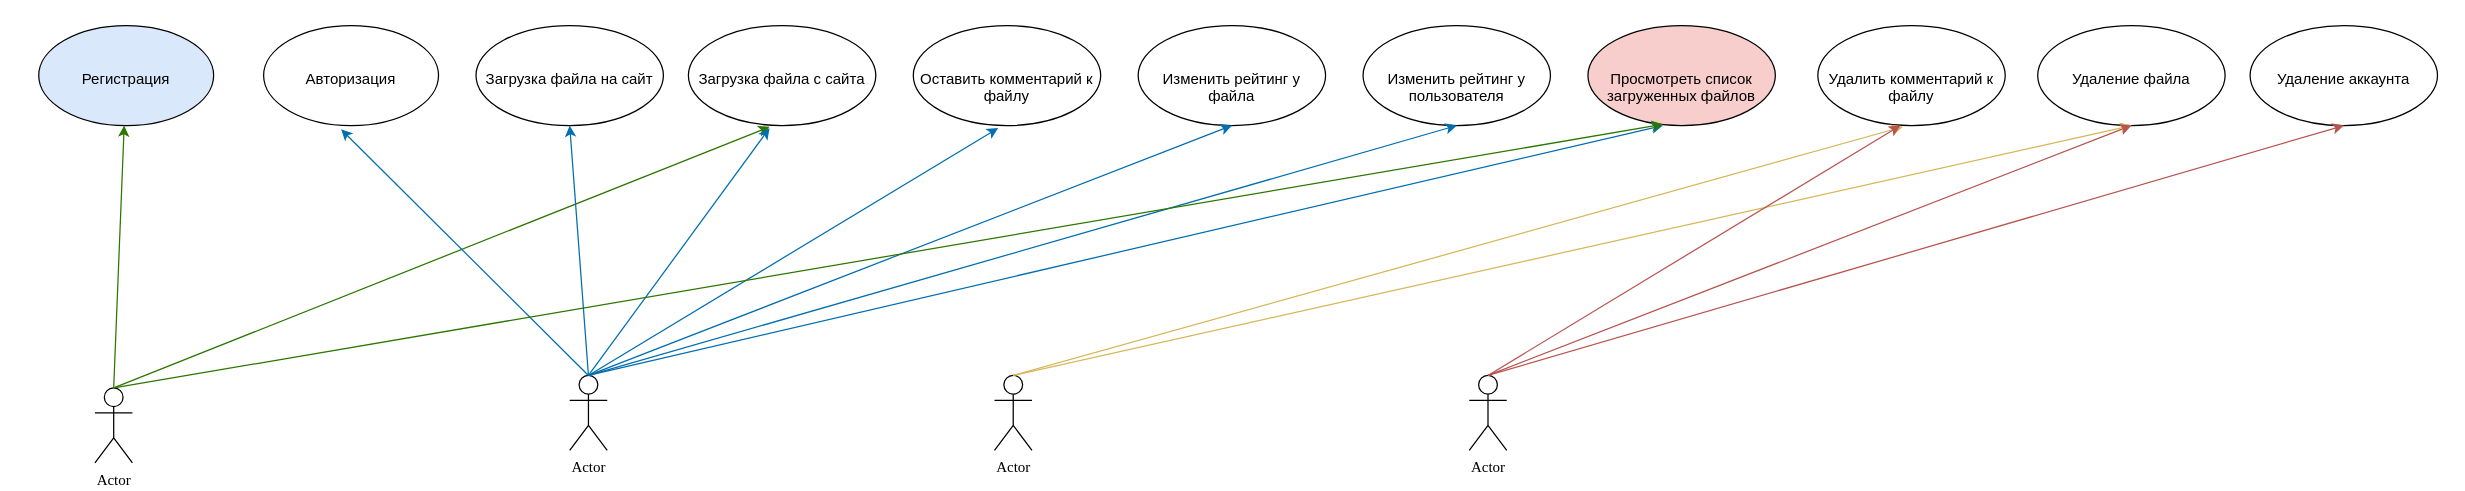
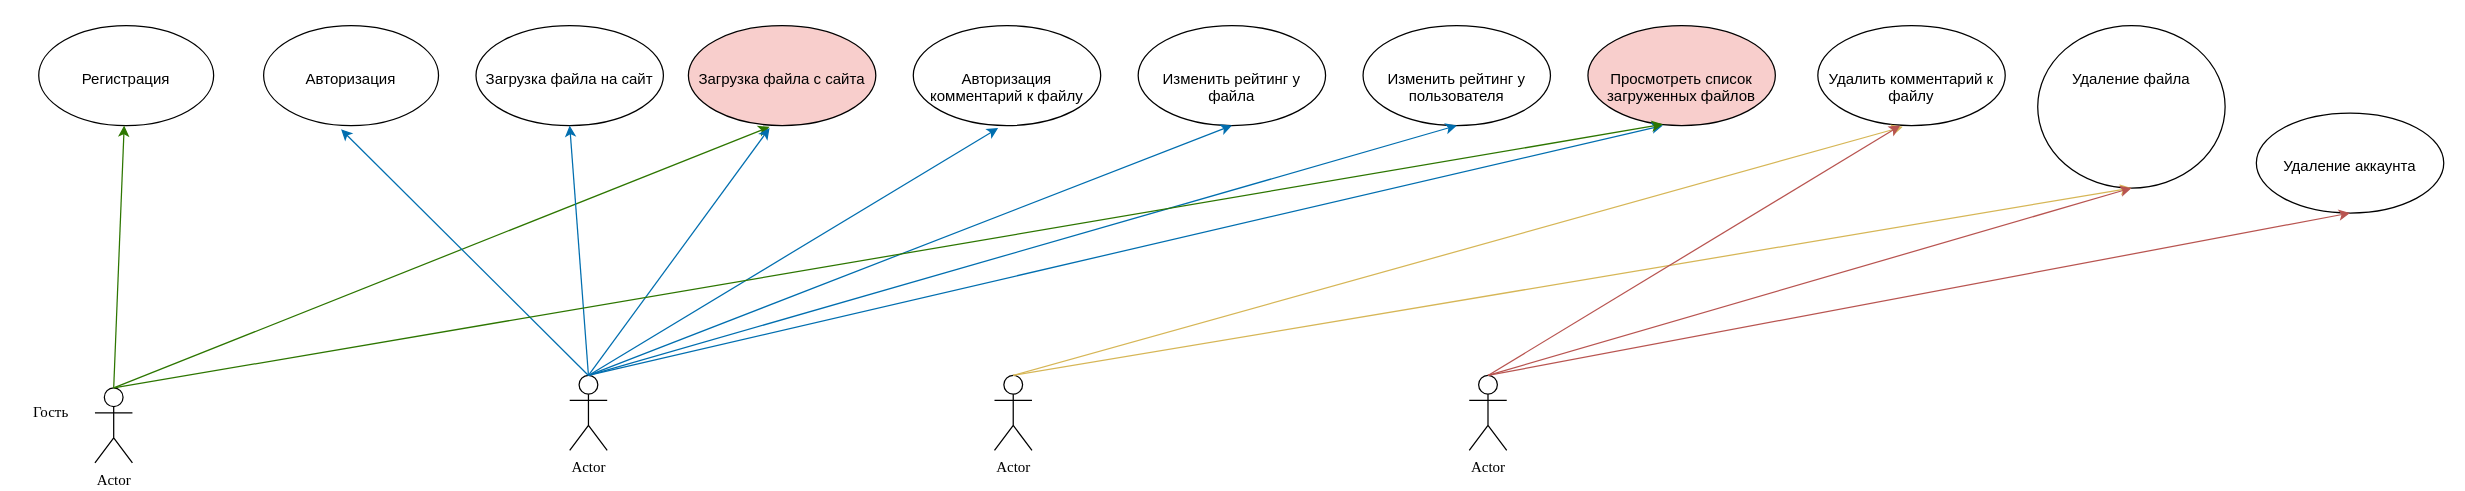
- <mxCell id="11" value="&lt;br&gt;&lt;br&gt;Оставить комментарий к файлу" style="ellipse;whiteSpace=wrap;html=1;verticalAlign=top;" vertex="1" parent="1"><mxGeometry x="730" y="20" width="150" height="80" as="geometry" /></mxCell>
+ <mxCell id="11" value="&lt;br&gt;&lt;br&gt;Авторизация комментарий к файлу" style="ellipse;whiteSpace=wrap;html=1;verticalAlign=top;" vertex="1" parent="1"><mxGeometry x="730" y="20" width="150" height="80" as="geometry" /></mxCell>
- <mxCell id="3" value="&lt;br&gt;&lt;br&gt;Регистрация" style="ellipse;whiteSpace=wrap;html=1;verticalAlign=top;fillColor=#dae8fc;" vertex="1" parent="1"><mxGeometry x="30" y="20" width="140" height="80" as="geometry" /></mxCell>
+ <mxCell id="3" value="&lt;br&gt;&lt;br&gt;Регистрация" style="ellipse;whiteSpace=wrap;html=1;verticalAlign=top;" vertex="1" parent="1"><mxGeometry x="30" y="20" width="140" height="80" as="geometry" /></mxCell>
- <mxCell id="6" value="&lt;br&gt;&lt;br&gt;Загрузка файла с сайта" style="ellipse;whiteSpace=wrap;html=1;verticalAlign=top;" vertex="1" parent="1"><mxGeometry x="550" y="20" width="150" height="80" as="geometry" /></mxCell>
+ <mxCell id="6" value="&lt;br&gt;&lt;br&gt;Загрузка файла с сайта" style="ellipse;whiteSpace=wrap;html=1;verticalAlign=top;fillColor=#f8cecc;" vertex="1" parent="1"><mxGeometry x="550" y="20" width="150" height="80" as="geometry" /></mxCell>
- <mxCell id="24" value="&lt;br&gt;&lt;br&gt;Удаление файла" style="ellipse;whiteSpace=wrap;html=1;verticalAlign=top;" vertex="1" parent="1"><mxGeometry x="1630" y="20" width="150" height="80" as="geometry" /></mxCell>
+ <mxCell id="24" value="&lt;br&gt;&lt;br&gt;Удаление файла" style="ellipse;whiteSpace=wrap;html=1;verticalAlign=top;" vertex="1" parent="1"><mxGeometry x="1630" y="20" width="150" height="130" as="geometry" /></mxCell>
- <mxCell id="25" value="&lt;br&gt;&lt;br&gt;Удаление аккаунта" style="ellipse;whiteSpace=wrap;html=1;verticalAlign=top;" vertex="1" parent="1"><mxGeometry x="1800" y="20" width="150" height="80" as="geometry" /></mxCell>
+ <mxCell id="25" value="&lt;br&gt;&lt;br&gt;Удаление аккаунта" style="ellipse;whiteSpace=wrap;html=1;verticalAlign=top;" vertex="1" parent="1"><mxGeometry x="1805" y="90" width="150" height="80" as="geometry" /></mxCell>
+ <mxCell id="7" value="Гость" style="text;html=1;strokeColor=none;fillColor=none;align=center;verticalAlign=middle;whiteSpace=wrap;rounded=0;labelBackgroundColor=none;fontFamily=Times New Roman;" vertex="1" parent="1"><mxGeometry x="20" y="320" width="40" height="20" as="geometry" /></mxCell>
